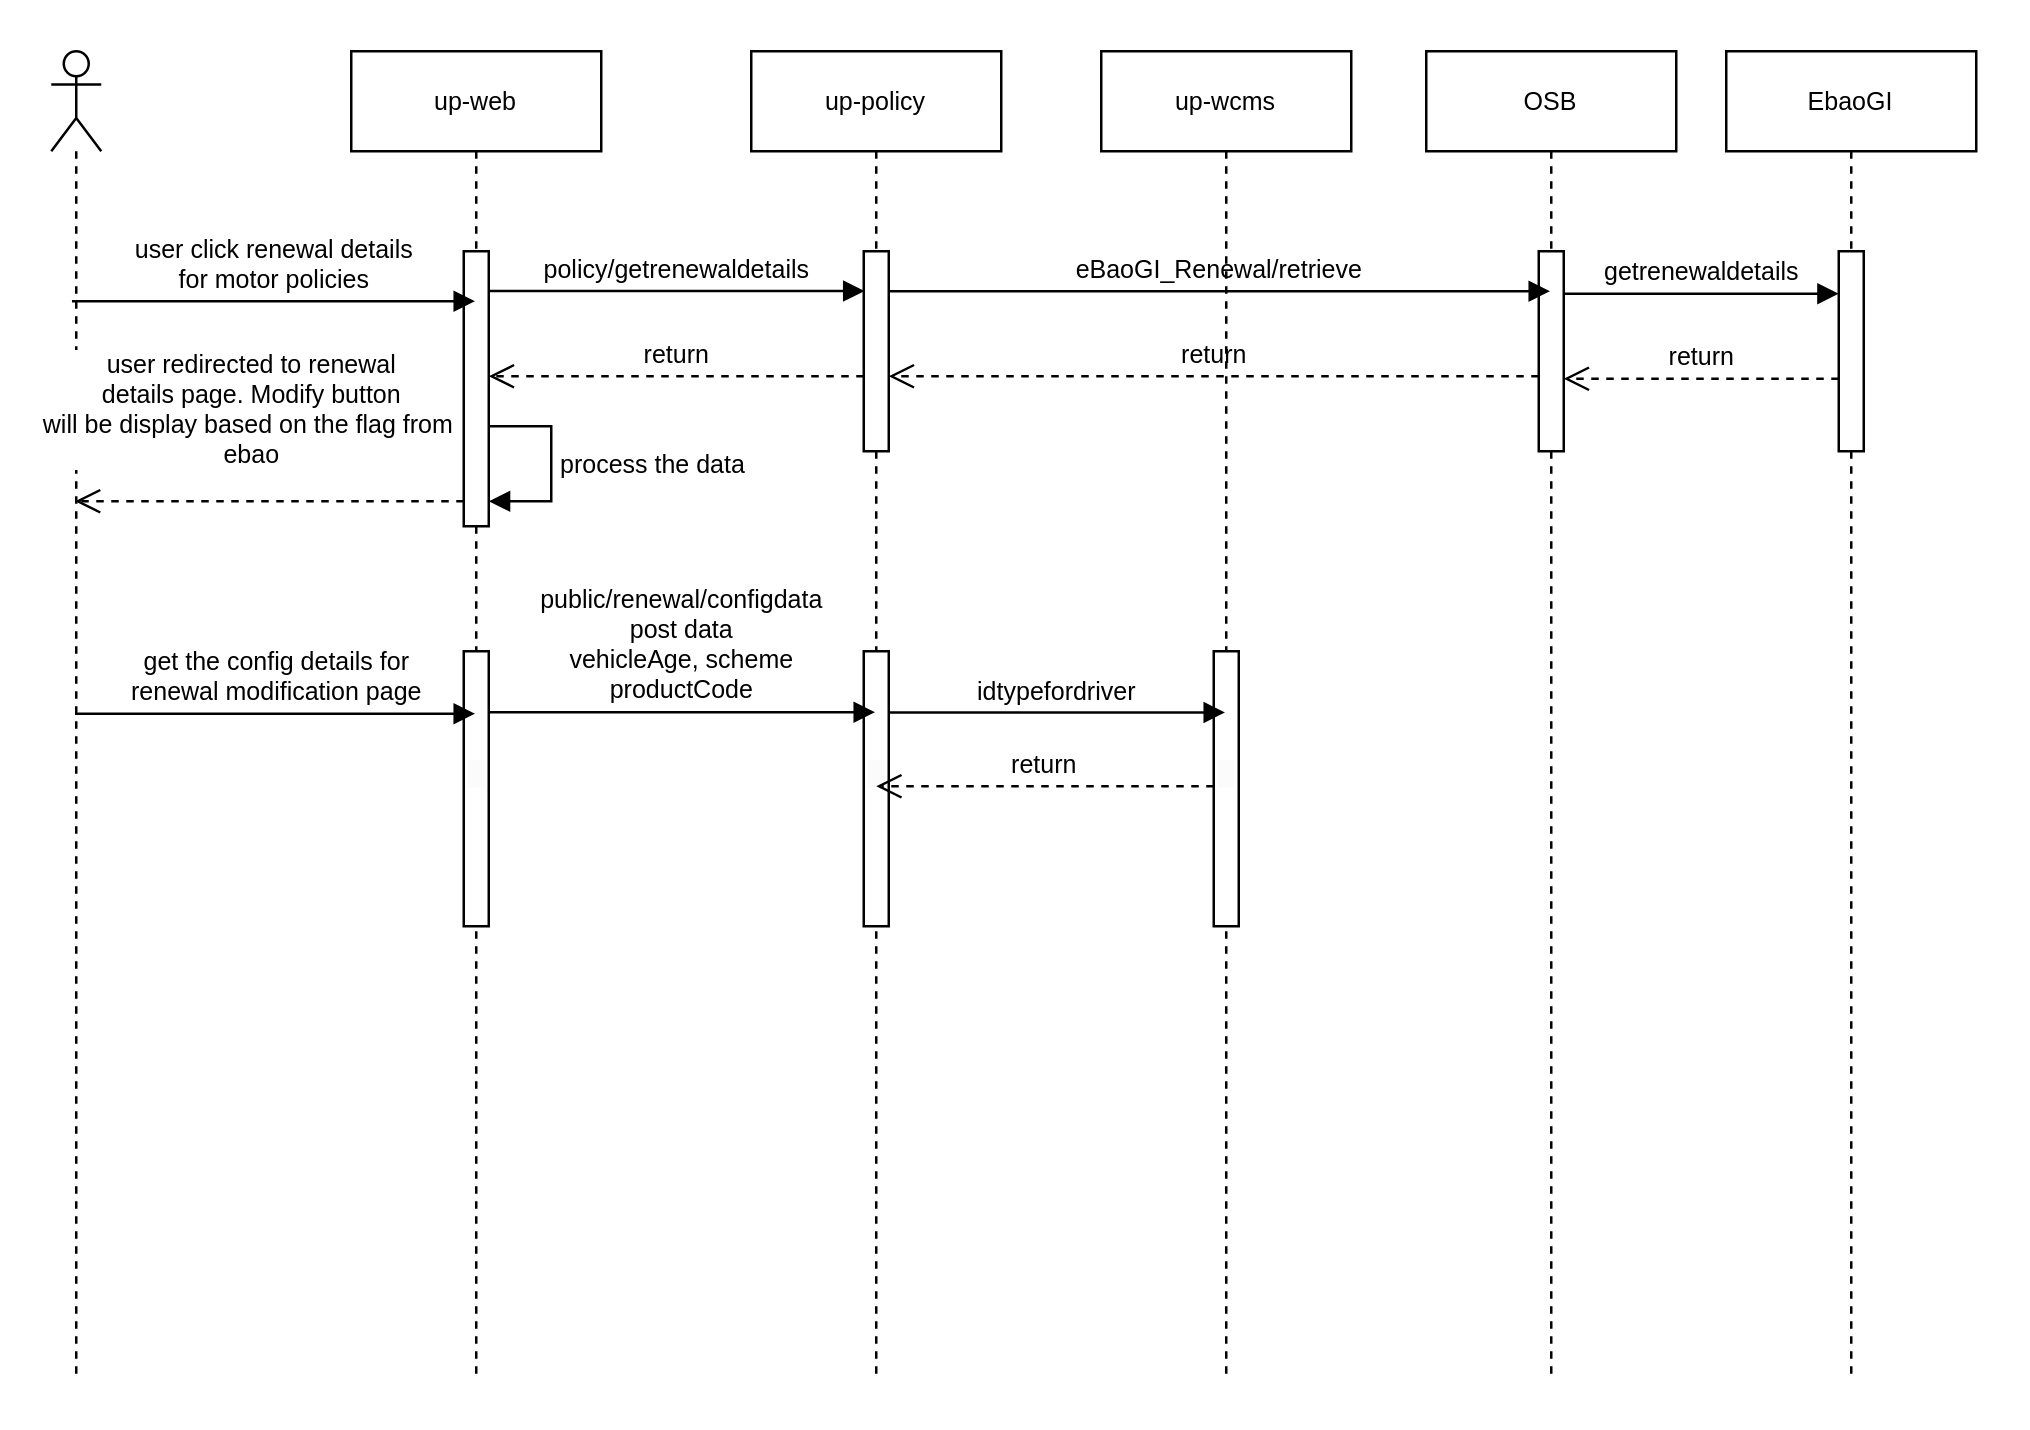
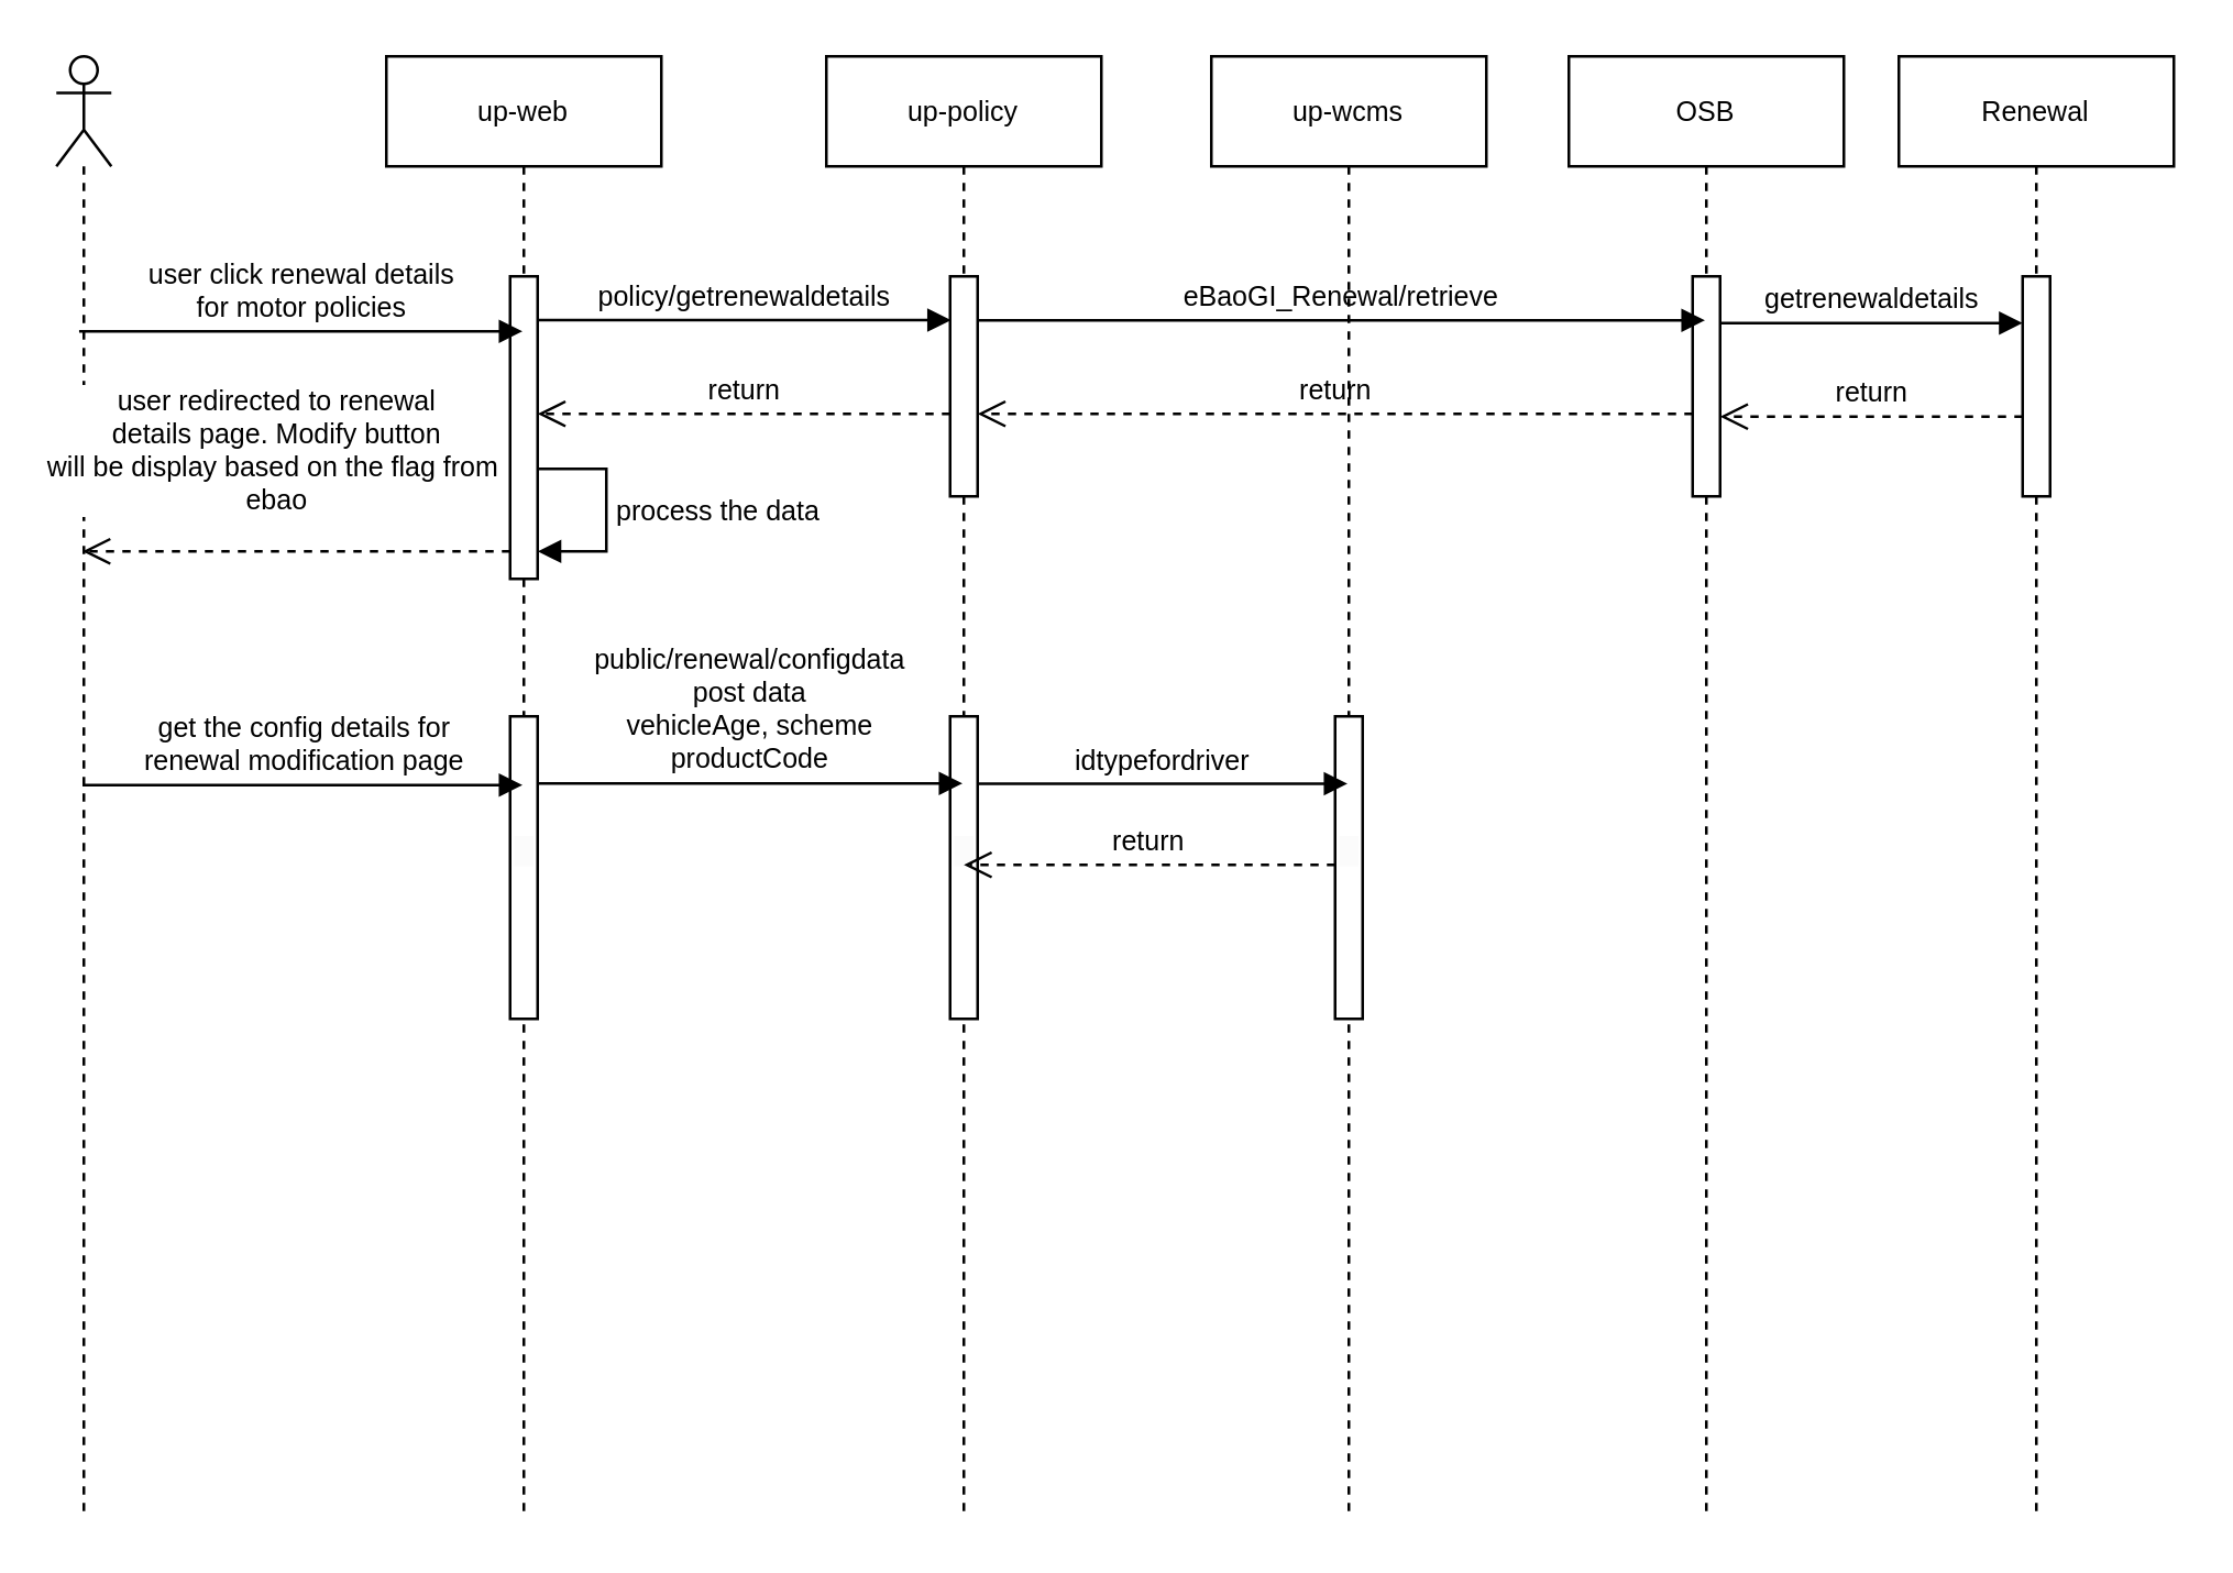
- <mxCell id="5" value="EbaoGI" style="shape=umlLifeline;perimeter=lifelinePerimeter;whiteSpace=wrap;html=1;container=1;dropTarget=0;collapsible=0;recursiveResize=0;outlineConnect=0;portConstraint=eastwest;newEdgeStyle={&quot;curved&quot;:0,&quot;rounded&quot;:0};fontSize=10;" parent="1" vertex="1"><mxGeometry x="690" y="20" width="100" height="530" as="geometry" /></mxCell>
+ <mxCell id="5" value="Renewal" style="shape=umlLifeline;perimeter=lifelinePerimeter;whiteSpace=wrap;html=1;container=1;dropTarget=0;collapsible=0;recursiveResize=0;outlineConnect=0;portConstraint=eastwest;newEdgeStyle={&quot;curved&quot;:0,&quot;rounded&quot;:0};fontSize=10;" parent="1" vertex="1"><mxGeometry x="690" y="20" width="100" height="530" as="geometry" /></mxCell>
